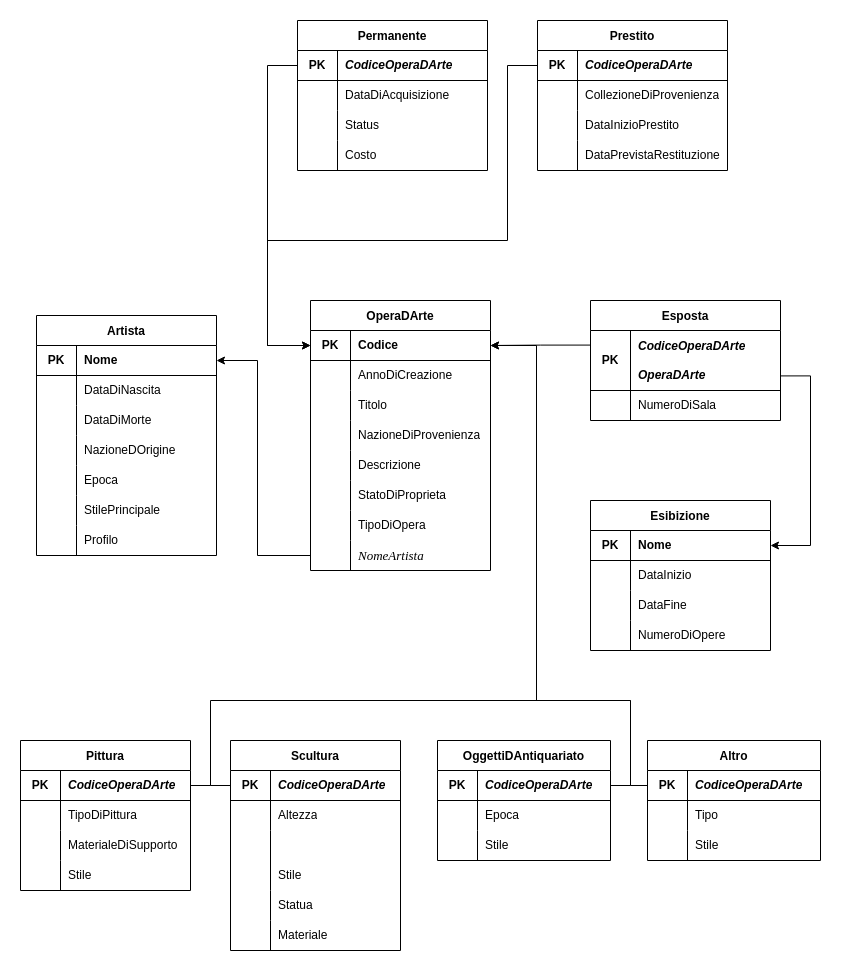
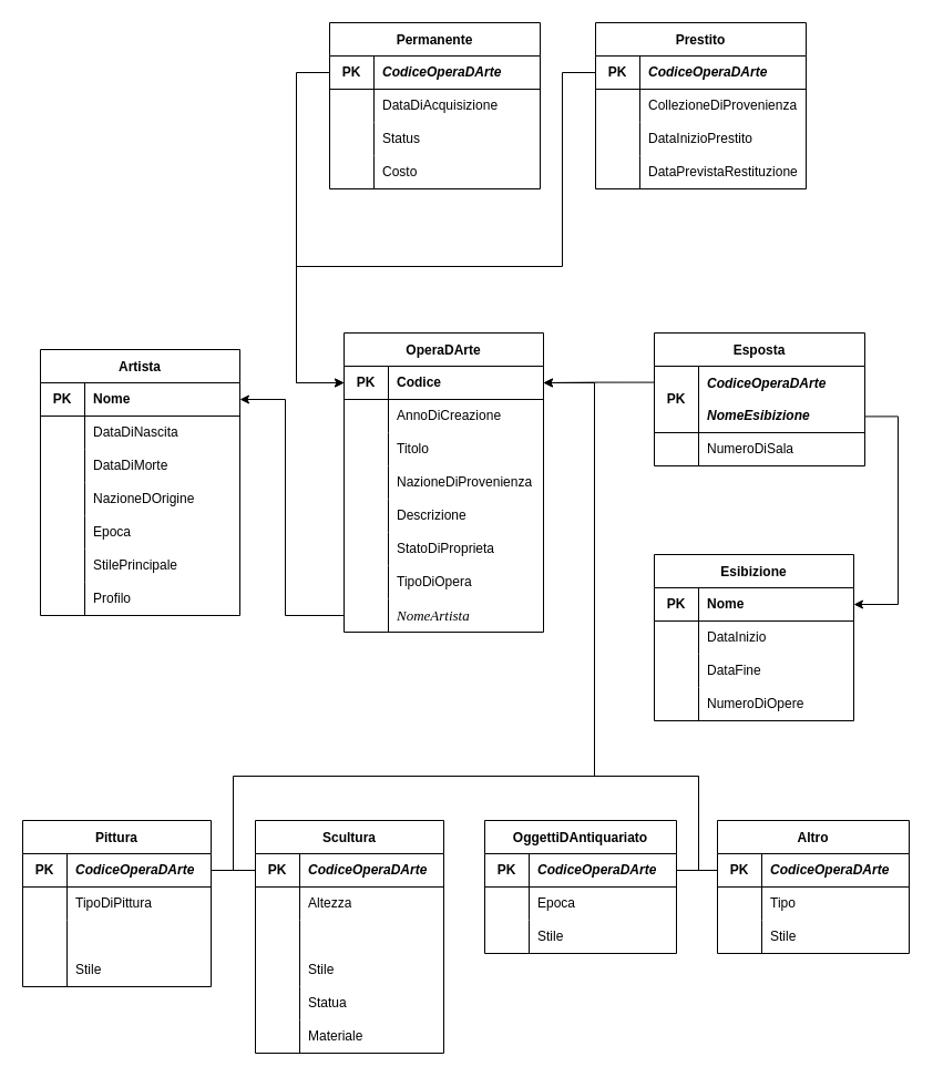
- <mxCell id="143" value="&lt;b style=&quot;font-size: 12px&quot;&gt;&lt;i style=&quot;font-size: 12px&quot;&gt;CodiceOperaDArte&lt;br&gt;&lt;br&gt;OperaDArte&lt;br&gt;&lt;/i&gt;&lt;/b&gt;" style="shape=partialRectangle;html=1;whiteSpace=wrap;connectable=0;fillColor=none;top=0;left=0;bottom=0;right=0;align=left;spacingLeft=6;overflow=hidden;pointerEvents=1;fontFamily=Helvetica;fontSize=12;" vertex="1" parent="141"><mxGeometry x="40" width="150" height="60" as="geometry"><mxRectangle width="150" height="60" as="alternateBounds" /></mxGeometry></mxCell>
+ <mxCell id="143" value="&lt;b style=&quot;font-size: 12px&quot;&gt;&lt;i style=&quot;font-size: 12px&quot;&gt;CodiceOperaDArte&lt;br&gt;&lt;br&gt;NomeEsibizione&lt;br&gt;&lt;/i&gt;&lt;/b&gt;" style="shape=partialRectangle;html=1;whiteSpace=wrap;connectable=0;fillColor=none;top=0;left=0;bottom=0;right=0;align=left;spacingLeft=6;overflow=hidden;pointerEvents=1;fontFamily=Helvetica;fontSize=12;" vertex="1" parent="141"><mxGeometry x="40" width="150" height="60" as="geometry"><mxRectangle width="150" height="60" as="alternateBounds" /></mxGeometry></mxCell>
- <mxCell id="98" value="MaterialeDiSupporto" style="shape=partialRectangle;html=1;whiteSpace=wrap;connectable=0;fillColor=none;top=0;left=0;bottom=0;right=0;align=left;spacingLeft=6;overflow=hidden;pointerEvents=1;" vertex="1" parent="96"><mxGeometry x="40" width="130" height="30" as="geometry"><mxRectangle width="130" height="30" as="alternateBounds" /></mxGeometry></mxCell>
